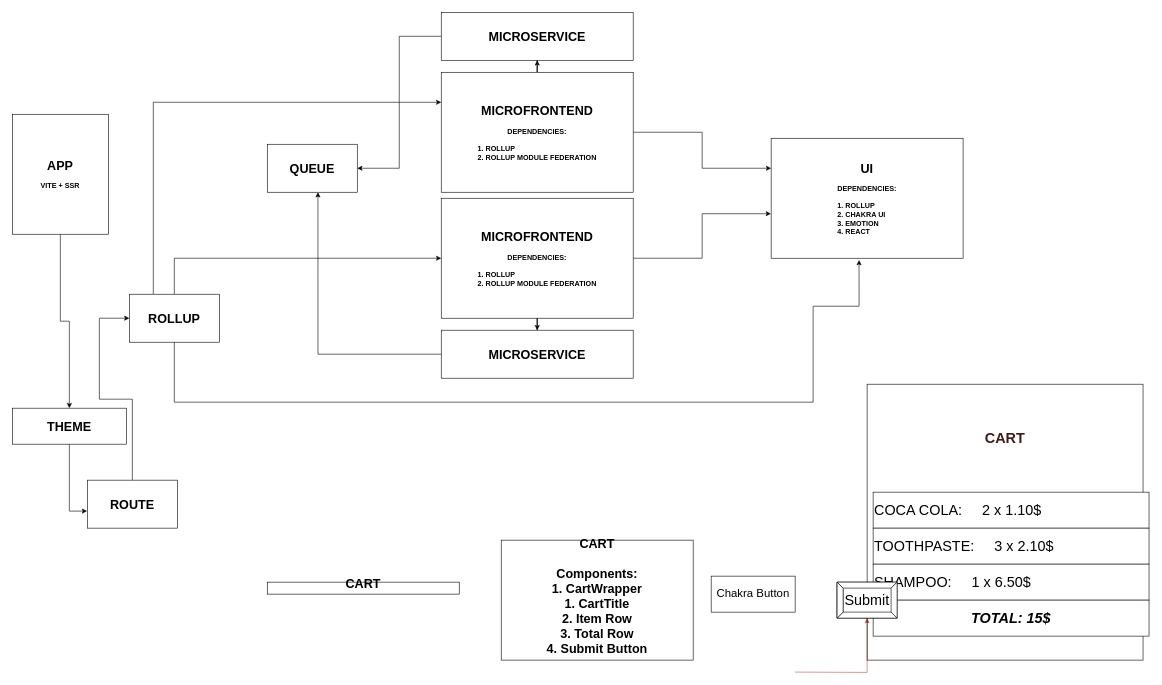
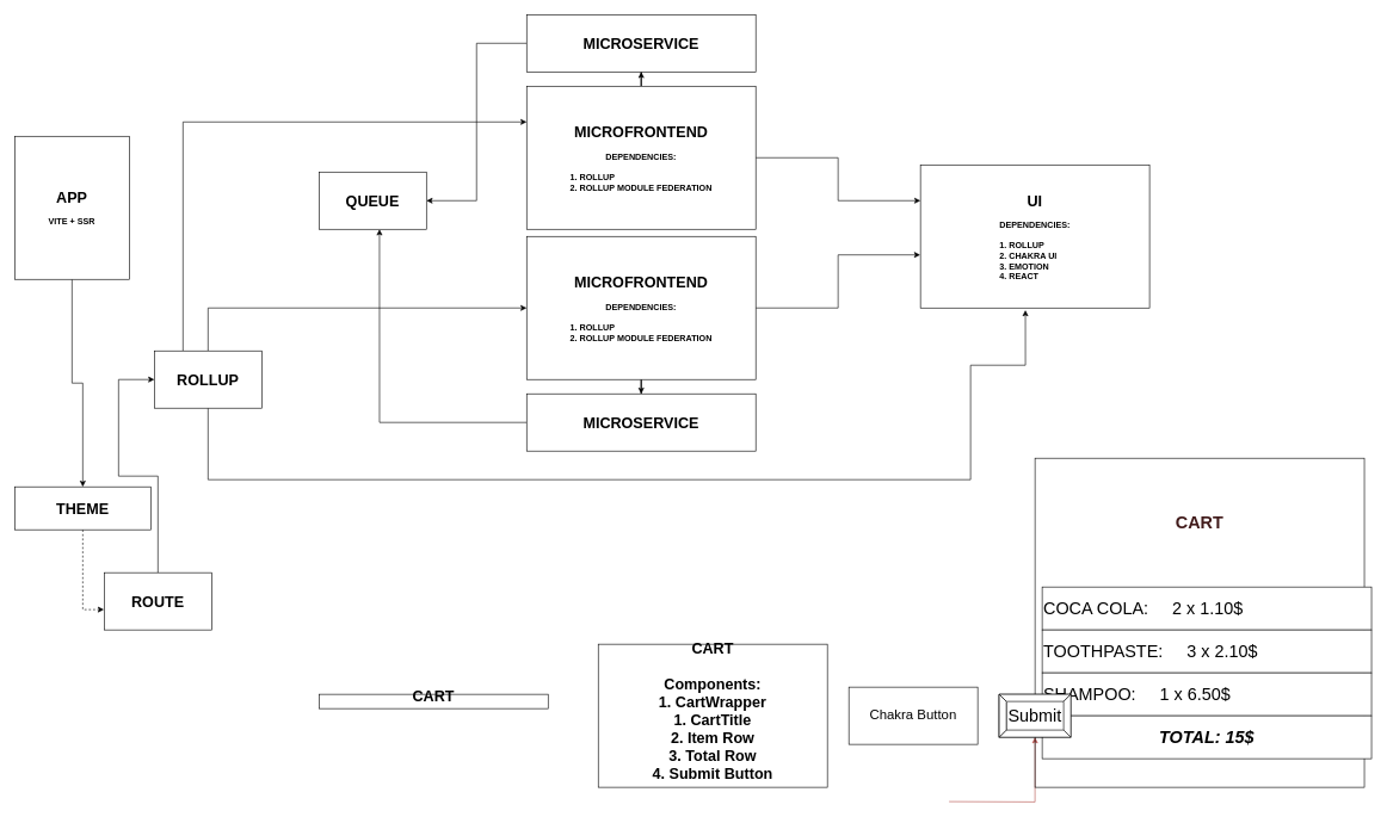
- <mxCell id="32" style="edgeStyle=orthogonalEdgeStyle;rounded=0;orthogonalLoop=1;jettySize=auto;html=1;entryX=-0.003;entryY=0.645;entryDx=0;entryDy=0;entryPerimeter=0;fontFamily=Helvetica;fontSize=19;fontColor=#411b1b;" parent="1" source="33" target="31" edge="1"><mxGeometry relative="1" as="geometry" /></mxCell>
+ <mxCell id="32" style="edgeStyle=orthogonalEdgeStyle;rounded=0;orthogonalLoop=1;jettySize=auto;html=1;entryX=-0.003;entryY=0.645;entryDx=0;entryDy=0;entryPerimeter=0;fontFamily=Helvetica;fontSize=19;fontColor=#411b1b;dashed=1;" parent="1" source="33" target="31" edge="1"><mxGeometry relative="1" as="geometry" /></mxCell>
- <mxCell id="3" value="&lt;font style=&quot;font-size: 19px;&quot;&gt;Chakra Button&lt;/font&gt;" style="rounded=0;whiteSpace=wrap;html=1;" parent="1" vertex="1"><mxGeometry x="1185" y="960" width="140" height="60" as="geometry" /></mxCell>
+ <mxCell id="3" value="&lt;font style=&quot;font-size: 19px;&quot;&gt;Chakra Button&lt;/font&gt;" style="rounded=0;whiteSpace=wrap;html=1;" parent="1" vertex="1"><mxGeometry x="1185" y="960" width="180" height="80" as="geometry" /></mxCell>
